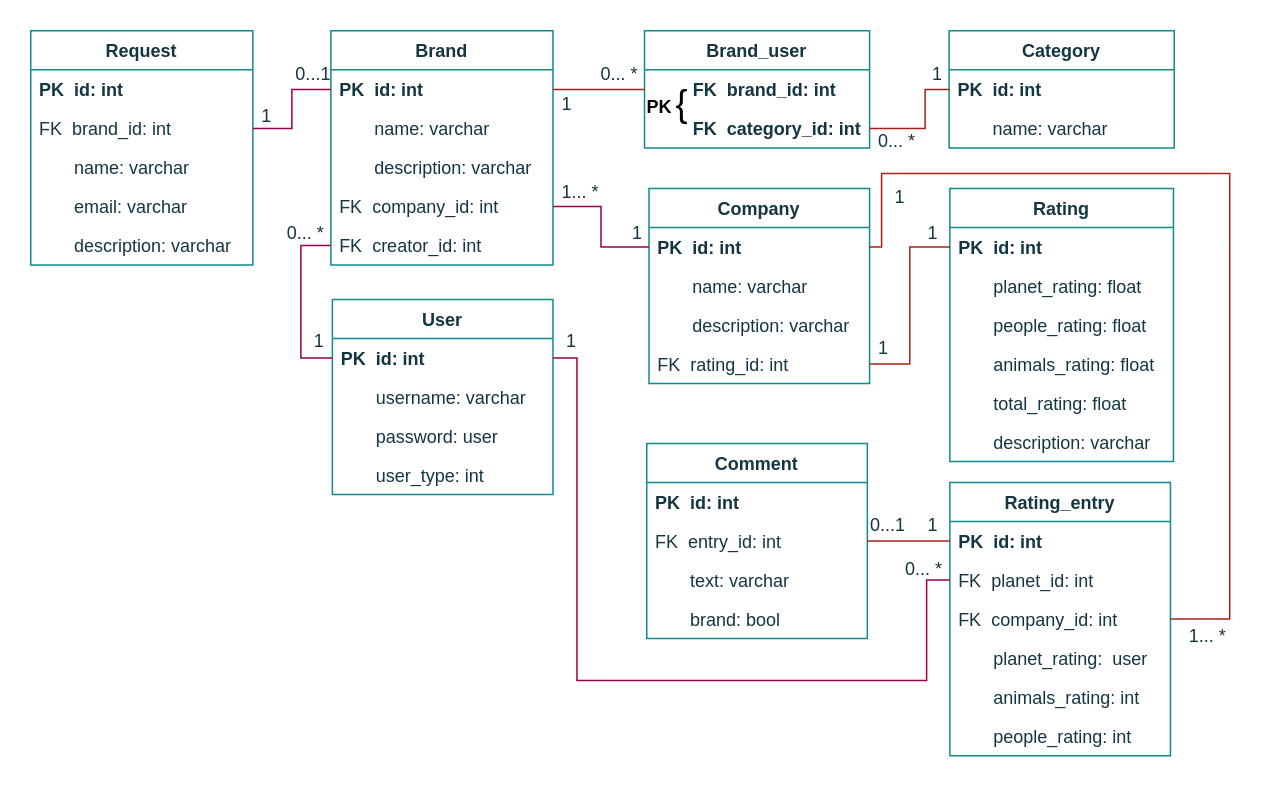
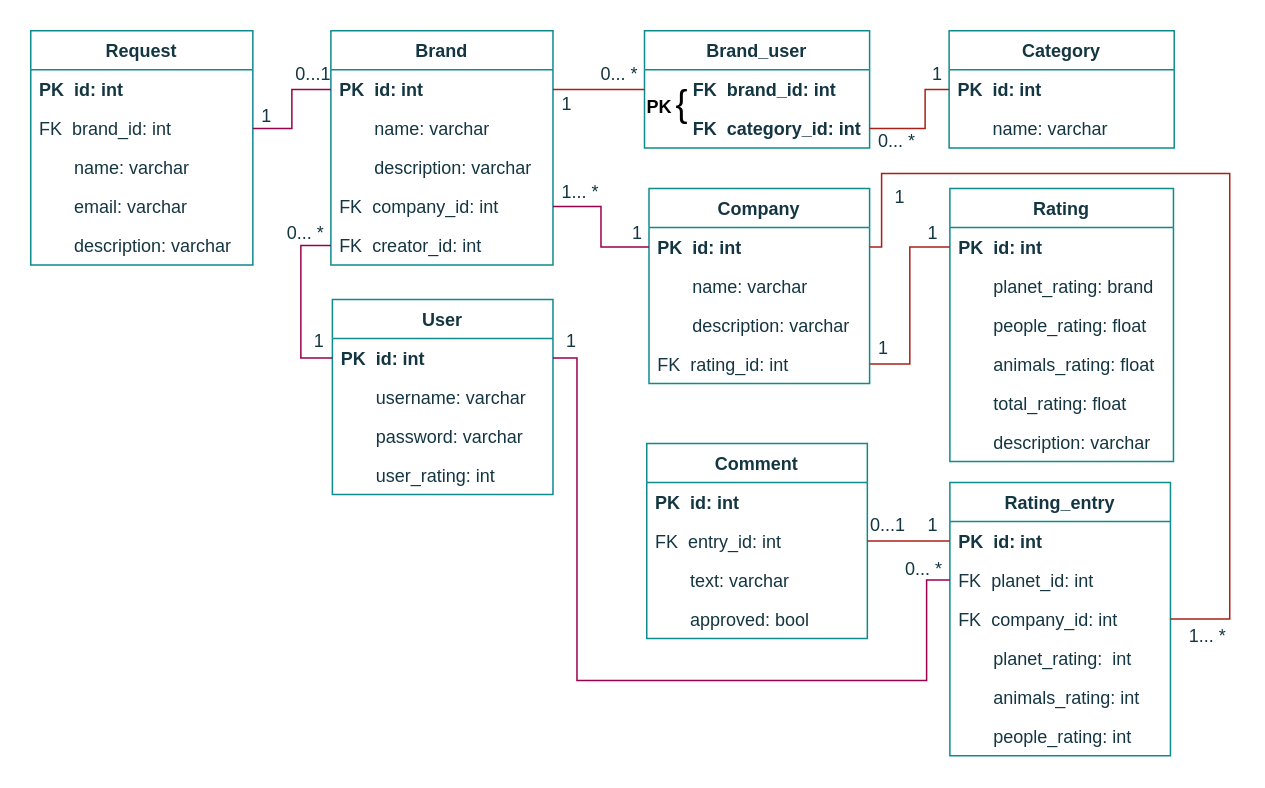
- <mxCell id="16" value="       planet_rating: float" style="text;strokeColor=none;fillColor=none;align=left;verticalAlign=top;spacingLeft=4;spacingRight=4;overflow=hidden;rotatable=0;points=[[0,0.5],[1,0.5]];portConstraint=eastwest;fontColor=#143642;" parent="14" vertex="1"><mxGeometry y="52" width="149" height="26" as="geometry" /></mxCell>
+ <mxCell id="16" value="       planet_rating: brand" style="text;strokeColor=none;fillColor=none;align=left;verticalAlign=top;spacingLeft=4;spacingRight=4;overflow=hidden;rotatable=0;points=[[0,0.5],[1,0.5]];portConstraint=eastwest;fontColor=#143642;" parent="14" vertex="1"><mxGeometry y="52" width="149" height="26" as="geometry" /></mxCell>
- <mxCell id="43" value="       password: user" style="text;strokeColor=none;fillColor=none;align=left;verticalAlign=top;spacingLeft=4;spacingRight=4;overflow=hidden;rotatable=0;points=[[0,0.5],[1,0.5]];portConstraint=eastwest;fontColor=#143642;" parent="40" vertex="1"><mxGeometry y="78" width="147" height="26" as="geometry" /></mxCell>
+ <mxCell id="43" value="       password: varchar" style="text;strokeColor=none;fillColor=none;align=left;verticalAlign=top;spacingLeft=4;spacingRight=4;overflow=hidden;rotatable=0;points=[[0,0.5],[1,0.5]];portConstraint=eastwest;fontColor=#143642;" parent="40" vertex="1"><mxGeometry y="78" width="147" height="26" as="geometry" /></mxCell>
- <mxCell id="44" value="       user_type: int" style="text;strokeColor=none;fillColor=none;align=left;verticalAlign=top;spacingLeft=4;spacingRight=4;overflow=hidden;rotatable=0;points=[[0,0.5],[1,0.5]];portConstraint=eastwest;fontColor=#143642;" parent="40" vertex="1"><mxGeometry y="104" width="147" height="26" as="geometry" /></mxCell>
+ <mxCell id="44" value="       user_rating: int" style="text;strokeColor=none;fillColor=none;align=left;verticalAlign=top;spacingLeft=4;spacingRight=4;overflow=hidden;rotatable=0;points=[[0,0.5],[1,0.5]];portConstraint=eastwest;fontColor=#143642;" parent="40" vertex="1"><mxGeometry y="104" width="147" height="26" as="geometry" /></mxCell>
- <mxCell id="68" value="       brand: bool" style="text;strokeColor=none;fillColor=none;align=left;verticalAlign=top;spacingLeft=4;spacingRight=4;overflow=hidden;rotatable=0;points=[[0,0.5],[1,0.5]];portConstraint=eastwest;fontColor=#143642;" parent="64" vertex="1"><mxGeometry y="104" width="147" height="26" as="geometry" /></mxCell>
+ <mxCell id="68" value="       approved: bool" style="text;strokeColor=none;fillColor=none;align=left;verticalAlign=top;spacingLeft=4;spacingRight=4;overflow=hidden;rotatable=0;points=[[0,0.5],[1,0.5]];portConstraint=eastwest;fontColor=#143642;" parent="64" vertex="1"><mxGeometry y="104" width="147" height="26" as="geometry" /></mxCell>
- <mxCell id="61" value="       planet_rating:  user" style="text;strokeColor=none;fillColor=none;align=left;verticalAlign=top;spacingLeft=4;spacingRight=4;overflow=hidden;rotatable=0;points=[[0,0.5],[1,0.5]];portConstraint=eastwest;fontColor=#143642;" parent="57" vertex="1"><mxGeometry y="104" width="147" height="26" as="geometry" /></mxCell>
+ <mxCell id="61" value="       planet_rating:  int" style="text;strokeColor=none;fillColor=none;align=left;verticalAlign=top;spacingLeft=4;spacingRight=4;overflow=hidden;rotatable=0;points=[[0,0.5],[1,0.5]];portConstraint=eastwest;fontColor=#143642;" parent="57" vertex="1"><mxGeometry y="104" width="147" height="26" as="geometry" /></mxCell>
